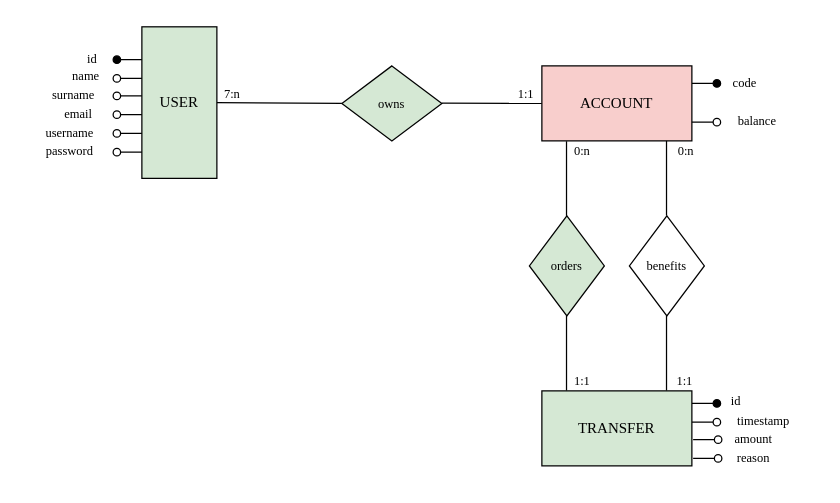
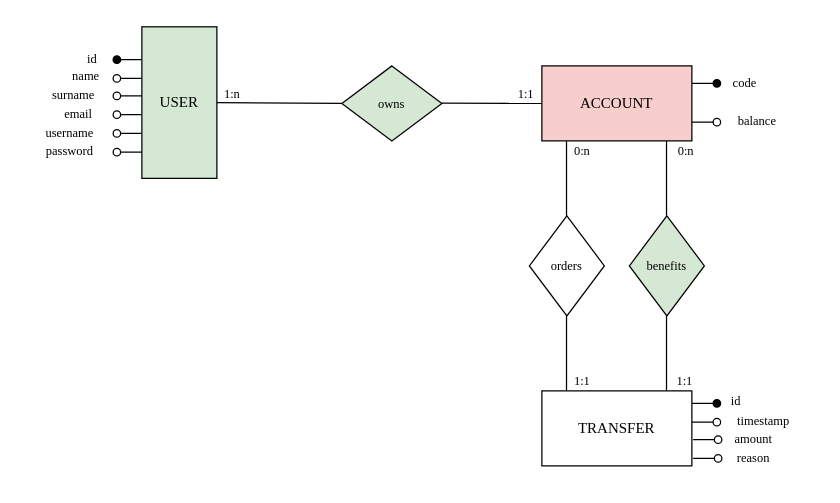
- <mxCell id="39" value="7:n" style="text;html=1;align=center;verticalAlign=middle;resizable=0;points=[];autosize=1;strokeColor=none;fillColor=none;fontSize=10;fontFamily=Menlo;" parent="1" vertex="1"><mxGeometry x="165" y="58.5" width="40" height="30" as="geometry" /></mxCell>
+ <mxCell id="39" value="1:n" style="text;html=1;align=center;verticalAlign=middle;resizable=0;points=[];autosize=1;strokeColor=none;fillColor=none;fontSize=10;fontFamily=Menlo;" parent="1" vertex="1"><mxGeometry x="165" y="58.5" width="40" height="30" as="geometry" /></mxCell>
- <mxCell id="11" value="&lt;font style=&quot;font-size: 10px;&quot;&gt;orders&lt;/font&gt;" style="rhombus;whiteSpace=wrap;html=1;fontFamily=Menlo;fontSource=https%3A%2F%2Ffonts.googleapis.com%2Fcss%3Ffamily%3DMenlo;direction=east;fillColor=#d5e8d4;" parent="1" vertex="1"><mxGeometry x="423" y="172" width="60" height="80" as="geometry" /></mxCell>
+ <mxCell id="11" value="&lt;font style=&quot;font-size: 10px;&quot;&gt;orders&lt;/font&gt;" style="rhombus;whiteSpace=wrap;html=1;fontFamily=Menlo;fontSource=https%3A%2F%2Ffonts.googleapis.com%2Fcss%3Ffamily%3DMenlo;direction=east;" parent="1" vertex="1"><mxGeometry x="423" y="172" width="60" height="80" as="geometry" /></mxCell>
- <mxCell id="12" value="&lt;font style=&quot;font-size: 10px;&quot;&gt;benefits&lt;/font&gt;" style="rhombus;whiteSpace=wrap;html=1;fontFamily=Menlo;fontSource=https%3A%2F%2Ffonts.googleapis.com%2Fcss%3Ffamily%3DMenlo;direction=east;" parent="1" vertex="1"><mxGeometry x="503" y="172" width="60" height="80" as="geometry" /></mxCell>
+ <mxCell id="12" value="&lt;font style=&quot;font-size: 10px;&quot;&gt;benefits&lt;/font&gt;" style="rhombus;whiteSpace=wrap;html=1;fontFamily=Menlo;fontSource=https%3A%2F%2Ffonts.googleapis.com%2Fcss%3Ffamily%3DMenlo;direction=east;fillColor=#d5e8d4;" parent="1" vertex="1"><mxGeometry x="503" y="172" width="60" height="80" as="geometry" /></mxCell>
- <mxCell id="10" value="&lt;font data-font-src=&quot;https://fonts.googleapis.com/css?family=Menlo&quot; face=&quot;Menlo&quot;&gt;TRANSFER&lt;br&gt;&lt;/font&gt;&lt;span style=&quot;font-family: Menlo; display: inline&quot;&gt;&lt;/span&gt;" style="rounded=0;whiteSpace=wrap;html=1;fillColor=#d5e8d4;" parent="1" vertex="1"><mxGeometry x="433" y="312" width="120" height="60" as="geometry" /></mxCell>
+ <mxCell id="10" value="&lt;font data-font-src=&quot;https://fonts.googleapis.com/css?family=Menlo&quot; face=&quot;Menlo&quot;&gt;TRANSFER&lt;br&gt;&lt;/font&gt;&lt;span style=&quot;font-family: Menlo; display: inline&quot;&gt;&lt;/span&gt;" style="rounded=0;whiteSpace=wrap;html=1;" parent="1" vertex="1"><mxGeometry x="433" y="312" width="120" height="60" as="geometry" /></mxCell>
